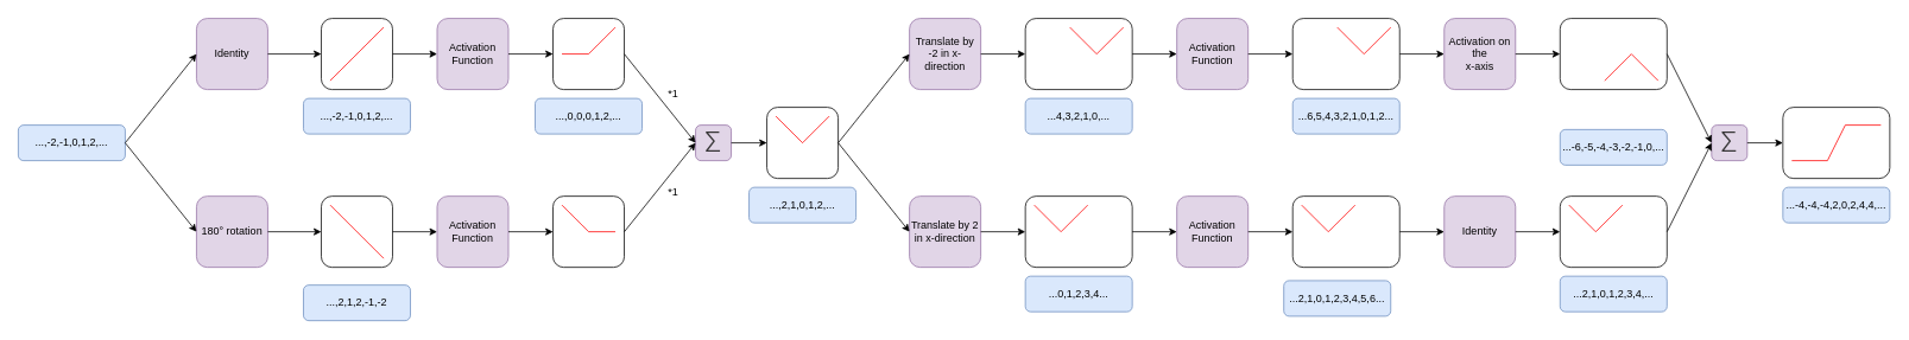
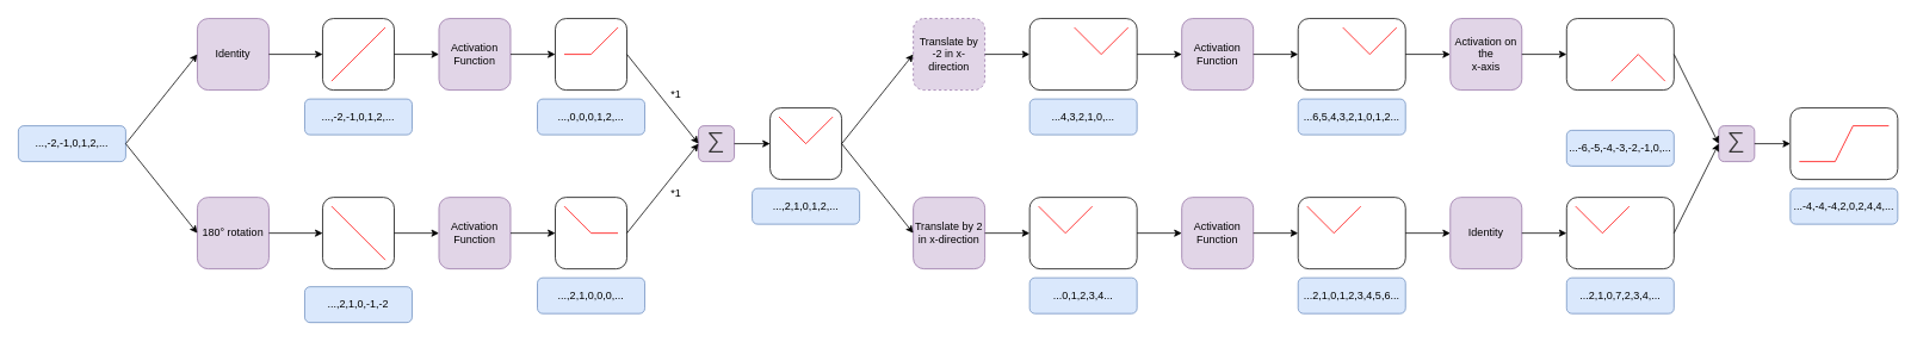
- <mxCell id="37" value="Translate by -2 in x-direction" style="rounded=1;whiteSpace=wrap;html=1;fillColor=#e1d5e7;strokeColor=#9673a6;" vertex="1" parent="1"><mxGeometry x="1020" y="20" width="80" height="80" as="geometry" /></mxCell>
+ <mxCell id="37" value="Translate by -2 in x-direction" style="rounded=1;whiteSpace=wrap;html=1;fillColor=#e1d5e7;strokeColor=#9673a6;dashed=1;" vertex="1" parent="1"><mxGeometry x="1020" y="20" width="80" height="80" as="geometry" /></mxCell>
+ <mxCell id="34" value="...,2,1,0,0,0,..." style="rounded=1;whiteSpace=wrap;html=1;fillColor=#dae8fc;strokeColor=#6c8ebf;" parent="1" vertex="1"><mxGeometry x="600" y="310" width="120" height="40" as="geometry" /></mxCell>
- <mxCell id="83" value="...2,1,0,1,2,3,4,..." style="rounded=1;whiteSpace=wrap;html=1;fillColor=#dae8fc;strokeColor=#6c8ebf;" vertex="1" parent="1"><mxGeometry x="1750" y="310" width="120" height="40" as="geometry" /></mxCell>
+ <mxCell id="83" value="...2,1,0,7,2,3,4,..." style="rounded=1;whiteSpace=wrap;html=1;fillColor=#dae8fc;strokeColor=#6c8ebf;" vertex="1" parent="1"><mxGeometry x="1750" y="310" width="120" height="40" as="geometry" /></mxCell>
- <mxCell id="73" value="...2,1,0,1,2,3,4,5,6..." style="rounded=1;whiteSpace=wrap;html=1;fillColor=#dae8fc;strokeColor=#6c8ebf;" vertex="1" parent="1"><mxGeometry x="1440" y="315" width="120" height="40" as="geometry" /></mxCell>
+ <mxCell id="73" value="...2,1,0,1,2,3,4,5,6..." style="rounded=1;whiteSpace=wrap;html=1;fillColor=#dae8fc;strokeColor=#6c8ebf;" vertex="1" parent="1"><mxGeometry x="1450" y="310" width="120" height="40" as="geometry" /></mxCell>
- <mxCell id="5" value="...,2,1,2,-1,-2" style="rounded=1;whiteSpace=wrap;html=1;fillColor=#dae8fc;strokeColor=#6c8ebf;" parent="1" vertex="1"><mxGeometry x="340" y="320" width="120" height="40" as="geometry" /></mxCell>
+ <mxCell id="5" value="...,2,1,0,-1,-2" style="rounded=1;whiteSpace=wrap;html=1;fillColor=#dae8fc;strokeColor=#6c8ebf;" parent="1" vertex="1"><mxGeometry x="340" y="320" width="120" height="40" as="geometry" /></mxCell>
